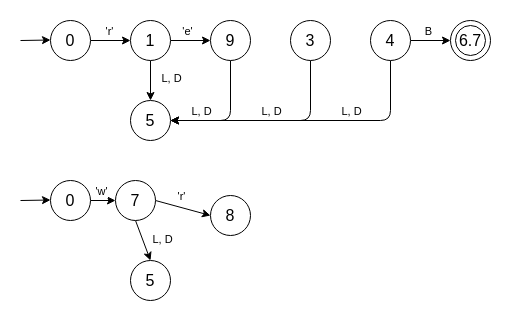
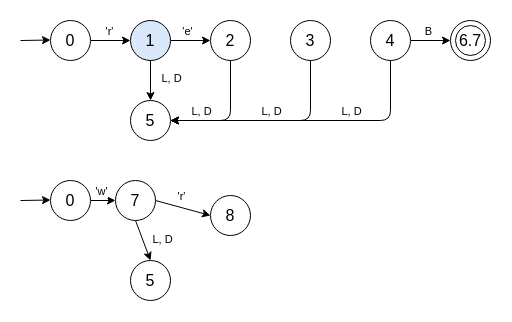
- <mxCell id="13" value="1" style="ellipse;whiteSpace=wrap;html=1;aspect=fixed;fontSize=16;" vertex="1" parent="1"><mxGeometry x="130" y="20" width="40" height="40" as="geometry" /></mxCell>
+ <mxCell id="13" value="1" style="ellipse;whiteSpace=wrap;html=1;aspect=fixed;fontSize=16;fillColor=#dae8fc;" vertex="1" parent="1"><mxGeometry x="130" y="20" width="40" height="40" as="geometry" /></mxCell>
- <mxCell id="15" value="9" style="ellipse;whiteSpace=wrap;html=1;aspect=fixed;fontSize=16;" vertex="1" parent="1"><mxGeometry x="210" y="20" width="40" height="40" as="geometry" /></mxCell>
+ <mxCell id="15" value="2" style="ellipse;whiteSpace=wrap;html=1;aspect=fixed;fontSize=16;" vertex="1" parent="1"><mxGeometry x="210" y="20" width="40" height="40" as="geometry" /></mxCell>
